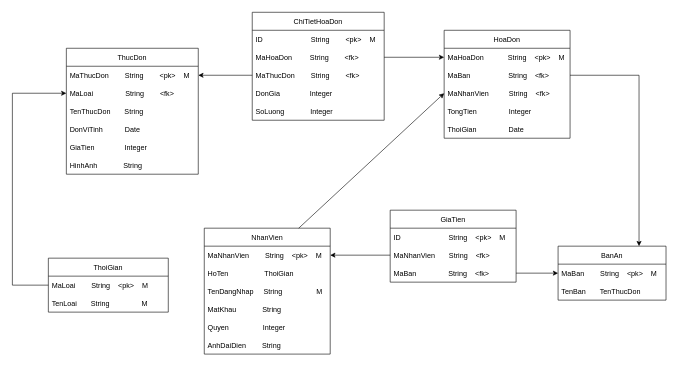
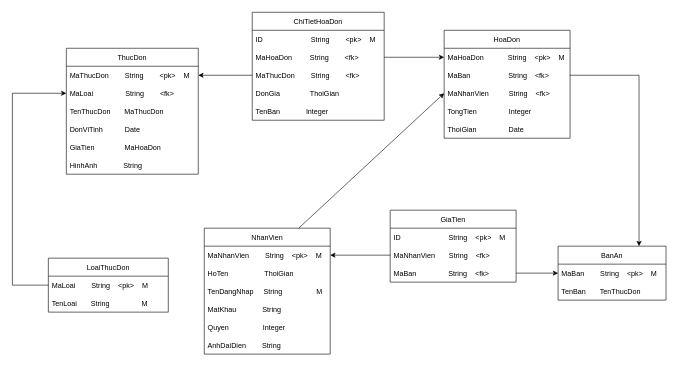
- <mxCell id="16" value="DonGia               Integer" style="text;strokeColor=none;fillColor=none;align=left;verticalAlign=middle;spacingLeft=4;spacingRight=4;overflow=hidden;points=[[0,0.5],[1,0.5]];portConstraint=eastwest;rotatable=0;" vertex="1" parent="12"><mxGeometry y="120" width="220" height="30" as="geometry" /></mxCell>
+ <mxCell id="16" value="DonGia               ThoiGian" style="text;strokeColor=none;fillColor=none;align=left;verticalAlign=middle;spacingLeft=4;spacingRight=4;overflow=hidden;points=[[0,0.5],[1,0.5]];portConstraint=eastwest;rotatable=0;" vertex="1" parent="12"><mxGeometry y="120" width="220" height="30" as="geometry" /></mxCell>
- <mxCell id="5" value="TenThucDon       String" style="text;strokeColor=none;fillColor=none;align=left;verticalAlign=middle;spacingLeft=4;spacingRight=4;overflow=hidden;points=[[0,0.5],[1,0.5]];portConstraint=eastwest;rotatable=0;" vertex="1" parent="2"><mxGeometry y="90" width="220" height="30" as="geometry" /></mxCell>
+ <mxCell id="5" value="TenThucDon       MaThucDon" style="text;strokeColor=none;fillColor=none;align=left;verticalAlign=middle;spacingLeft=4;spacingRight=4;overflow=hidden;points=[[0,0.5],[1,0.5]];portConstraint=eastwest;rotatable=0;" vertex="1" parent="2"><mxGeometry y="90" width="220" height="30" as="geometry" /></mxCell>
- <mxCell id="17" value="SoLuong             Integer" style="text;strokeColor=none;fillColor=none;align=left;verticalAlign=middle;spacingLeft=4;spacingRight=4;overflow=hidden;points=[[0,0.5],[1,0.5]];portConstraint=eastwest;rotatable=0;" vertex="1" parent="12"><mxGeometry y="150" width="220" height="30" as="geometry" /></mxCell>
+ <mxCell id="17" value="TenBan             Integer" style="text;strokeColor=none;fillColor=none;align=left;verticalAlign=middle;spacingLeft=4;spacingRight=4;overflow=hidden;points=[[0,0.5],[1,0.5]];portConstraint=eastwest;rotatable=0;" vertex="1" parent="12"><mxGeometry y="150" width="220" height="30" as="geometry" /></mxCell>
- <mxCell id="7" value="GiaTien               Integer" style="text;strokeColor=none;fillColor=none;align=left;verticalAlign=middle;spacingLeft=4;spacingRight=4;overflow=hidden;points=[[0,0.5],[1,0.5]];portConstraint=eastwest;rotatable=0;" vertex="1" parent="2"><mxGeometry y="150" width="220" height="30" as="geometry" /></mxCell>
+ <mxCell id="7" value="GiaTien               MaHoaDon" style="text;strokeColor=none;fillColor=none;align=left;verticalAlign=middle;spacingLeft=4;spacingRight=4;overflow=hidden;points=[[0,0.5],[1,0.5]];portConstraint=eastwest;rotatable=0;" vertex="1" parent="2"><mxGeometry y="150" width="220" height="30" as="geometry" /></mxCell>
- <mxCell id="9" value="ThoiGian" style="swimlane;fontStyle=0;childLayout=stackLayout;horizontal=1;startSize=30;horizontalStack=0;resizeParent=1;resizeParentMax=0;resizeLast=0;collapsible=1;marginBottom=0;" vertex="1" parent="1"><mxGeometry x="80" y="430" width="200" height="90" as="geometry"><mxRectangle x="150" y="430" width="80" height="30" as="alternateBounds" /></mxGeometry></mxCell>
+ <mxCell id="9" value="LoaiThucDon" style="swimlane;fontStyle=0;childLayout=stackLayout;horizontal=1;startSize=30;horizontalStack=0;resizeParent=1;resizeParentMax=0;resizeLast=0;collapsible=1;marginBottom=0;" vertex="1" parent="1"><mxGeometry x="80" y="430" width="200" height="90" as="geometry"><mxRectangle x="150" y="430" width="80" height="30" as="alternateBounds" /></mxGeometry></mxCell>
